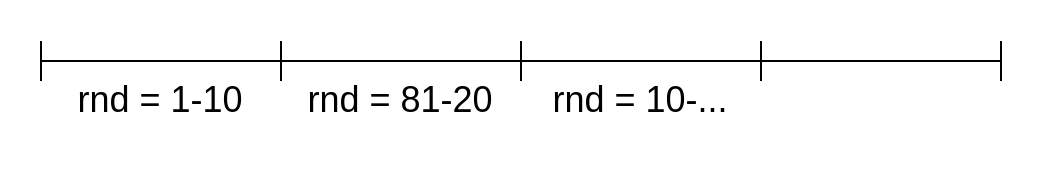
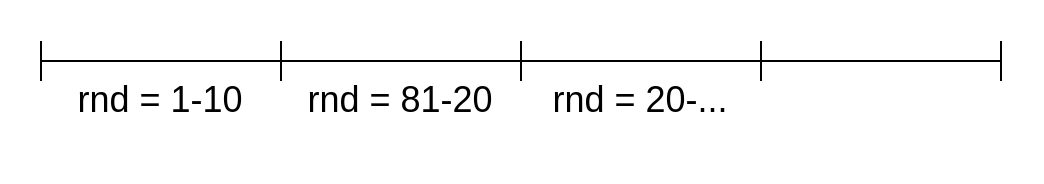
- <mxCell id="8" value="&lt;font style=&quot;font-size: 18px&quot;&gt;rnd = 10-...&lt;/font&gt;" style="text;html=1;strokeColor=none;fillColor=none;align=center;verticalAlign=middle;whiteSpace=wrap;rounded=0;" vertex="1" parent="1"><mxGeometry x="260" y="30" width="120" height="40" as="geometry" /></mxCell>
+ <mxCell id="8" value="&lt;font style=&quot;font-size: 18px&quot;&gt;rnd = 20-...&lt;/font&gt;" style="text;html=1;strokeColor=none;fillColor=none;align=center;verticalAlign=middle;whiteSpace=wrap;rounded=0;" vertex="1" parent="1"><mxGeometry x="260" y="30" width="120" height="40" as="geometry" /></mxCell>
